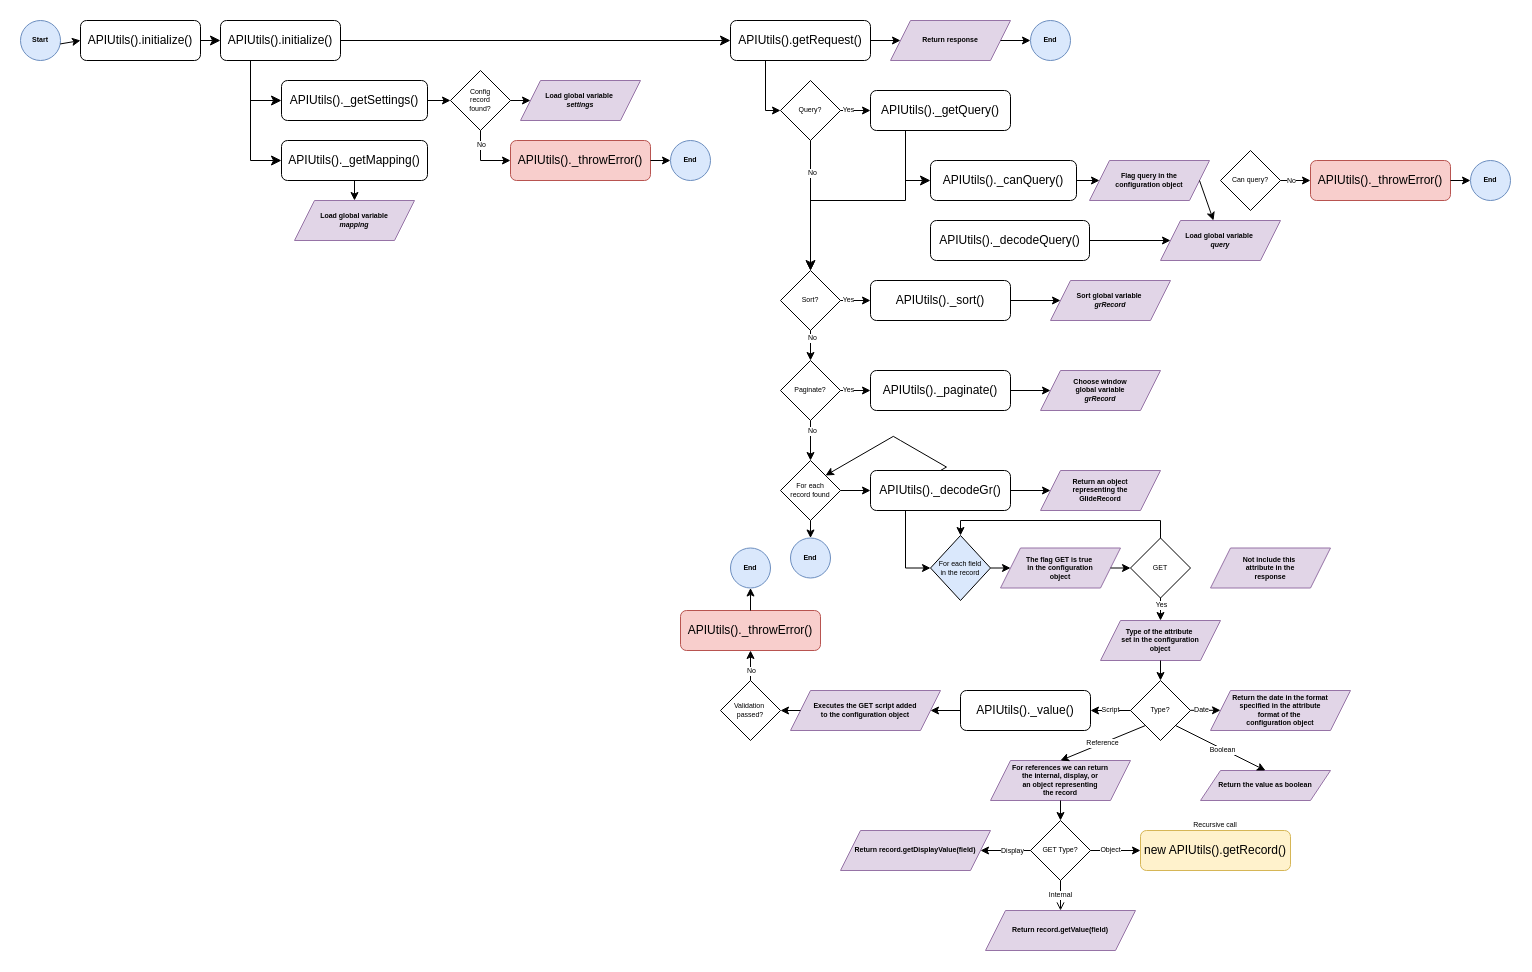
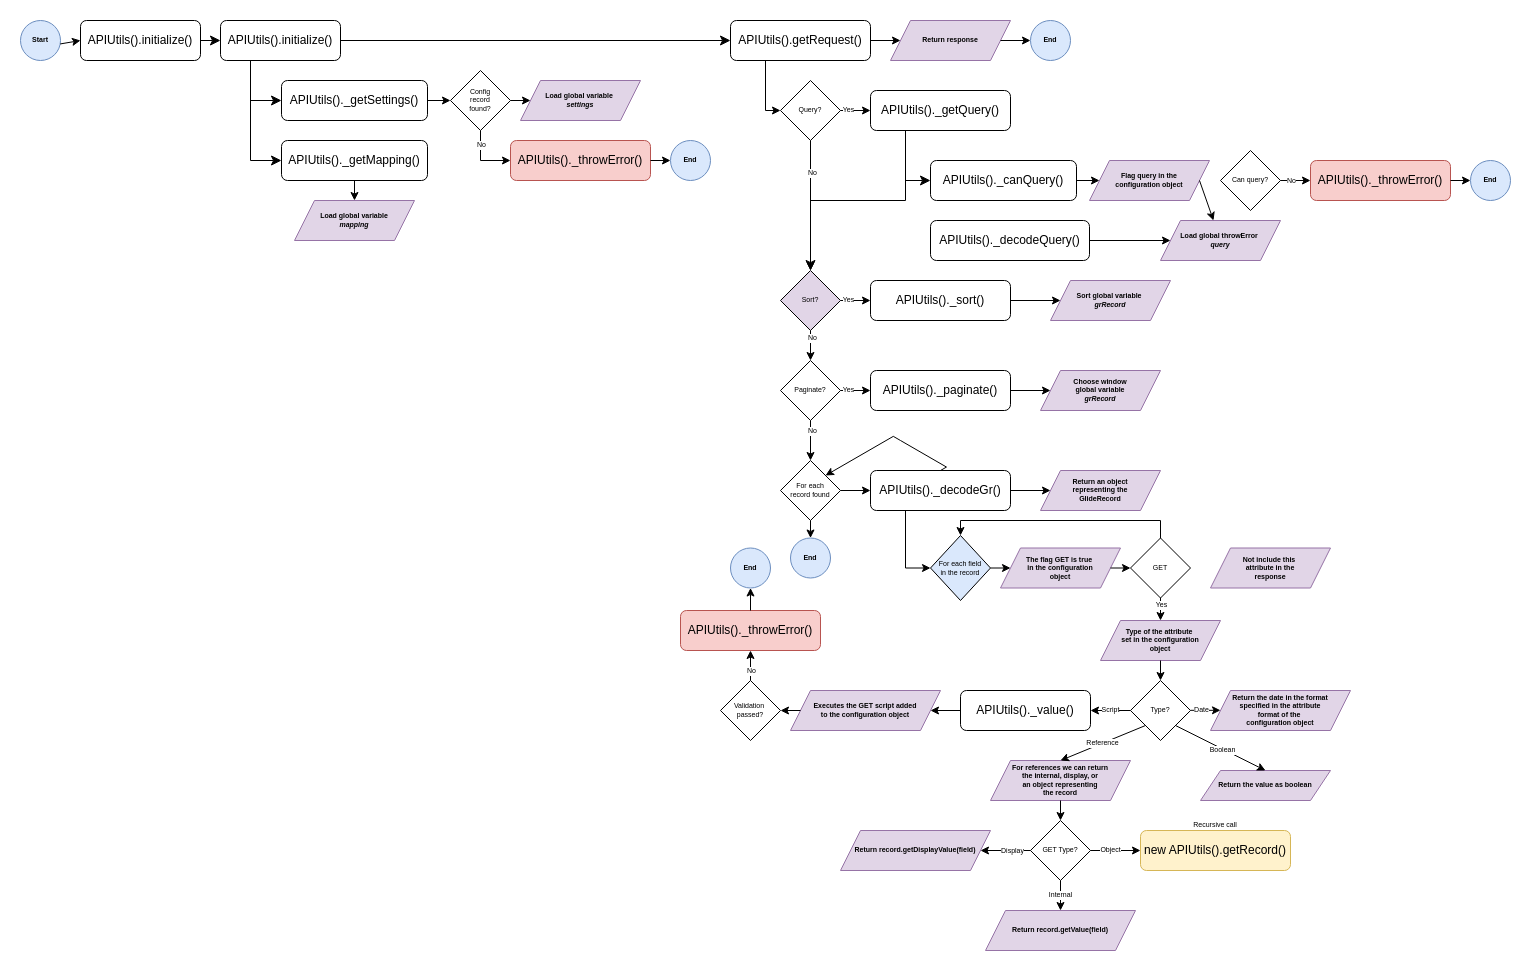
- <mxCell id="59" value="Load global variable&amp;nbsp;&lt;br&gt;&lt;i&gt;query&lt;/i&gt;" style="shape=parallelogram;perimeter=parallelogramPerimeter;whiteSpace=wrap;html=1;fixedSize=1;fontSize=7;fillColor=#e1d5e7;strokeColor=#9673a6;fontStyle=1" parent="1" vertex="1"><mxGeometry x="1160" y="220" width="120" height="40" as="geometry" /></mxCell>
+ <mxCell id="59" value="Load global throwError&amp;nbsp;&lt;br&gt;&lt;i&gt;query&lt;/i&gt;" style="shape=parallelogram;perimeter=parallelogramPerimeter;whiteSpace=wrap;html=1;fixedSize=1;fontSize=7;fillColor=#e1d5e7;strokeColor=#9673a6;fontStyle=1" parent="1" vertex="1"><mxGeometry x="1160" y="220" width="120" height="40" as="geometry" /></mxCell>
- <mxCell id="20" value="Sort?" style="rhombus;whiteSpace=wrap;html=1;fontSize=7;" parent="1" vertex="1"><mxGeometry x="780" y="270" width="60" height="60" as="geometry" /></mxCell>
+ <mxCell id="20" value="Sort?" style="rhombus;whiteSpace=wrap;html=1;fontSize=7;fillColor=#e1d5e7;" parent="1" vertex="1"><mxGeometry x="780" y="270" width="60" height="60" as="geometry" /></mxCell>
- <mxCell id="108" value="Internal" style="endArrow=open;html=1;rounded=0;fontSize=7;exitX=0.5;exitY=1;exitDx=0;exitDy=0;entryX=0.5;entryY=0;entryDx=0;entryDy=0;" edge="1" parent="1" source="102" target="107"><mxGeometry width="50" height="50" relative="1" as="geometry"><mxPoint x="950" y="860" as="sourcePoint" /><mxPoint x="1000" y="810" as="targetPoint" /></mxGeometry></mxCell>
+ <mxCell id="108" value="Internal" style="endArrow=classic;html=1;rounded=0;fontSize=7;exitX=0.5;exitY=1;exitDx=0;exitDy=0;entryX=0.5;entryY=0;entryDx=0;entryDy=0;" edge="1" parent="1" source="102" target="107"><mxGeometry width="50" height="50" relative="1" as="geometry"><mxPoint x="950" y="860" as="sourcePoint" /><mxPoint x="1000" y="810" as="targetPoint" /></mxGeometry></mxCell>
